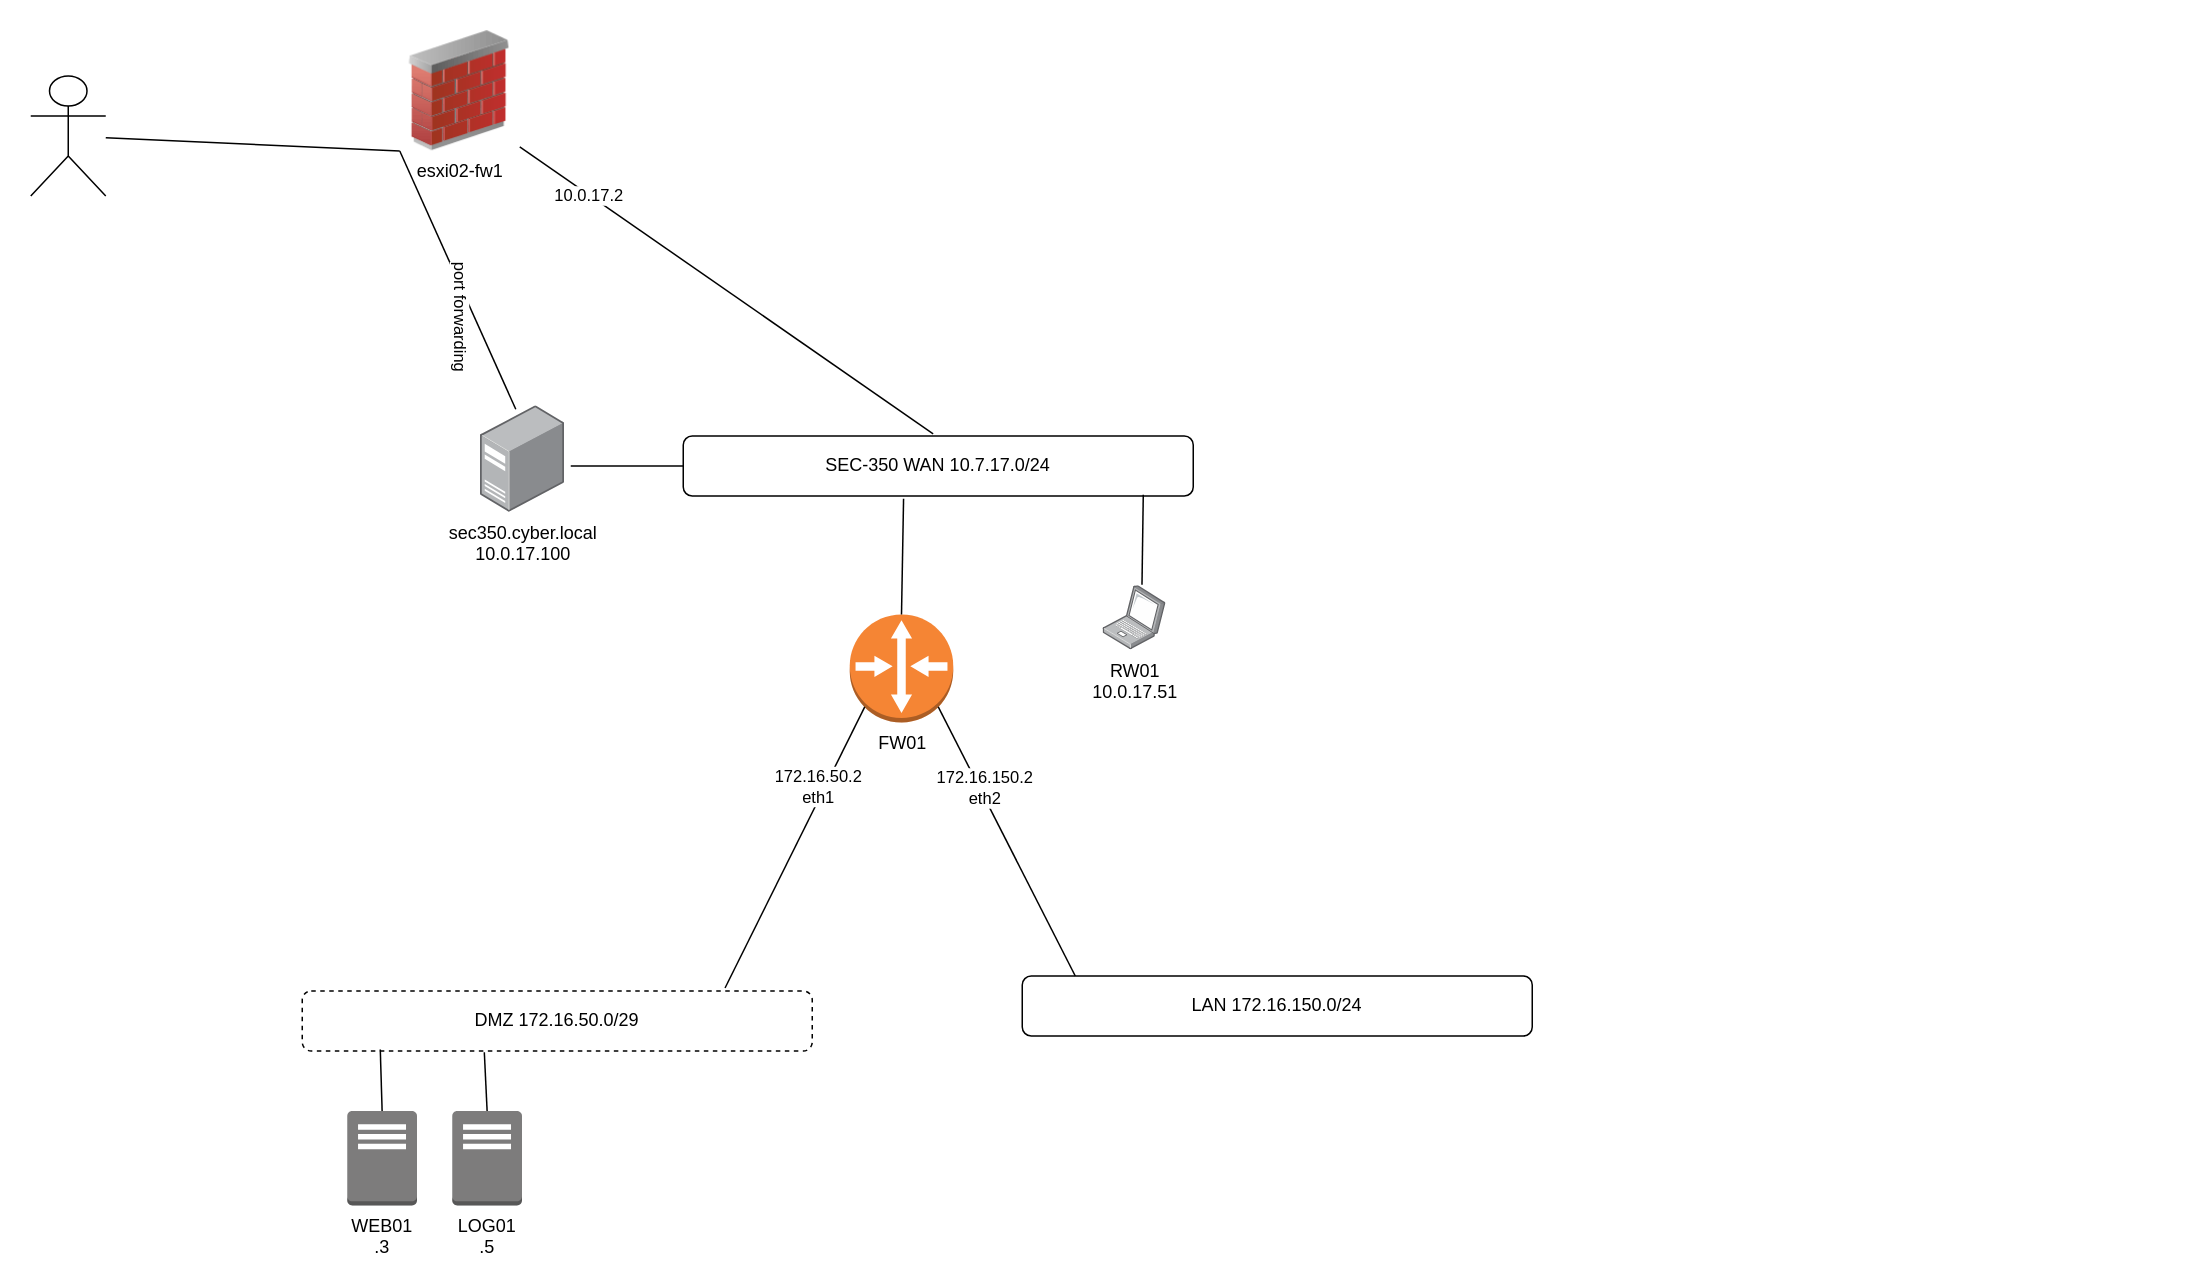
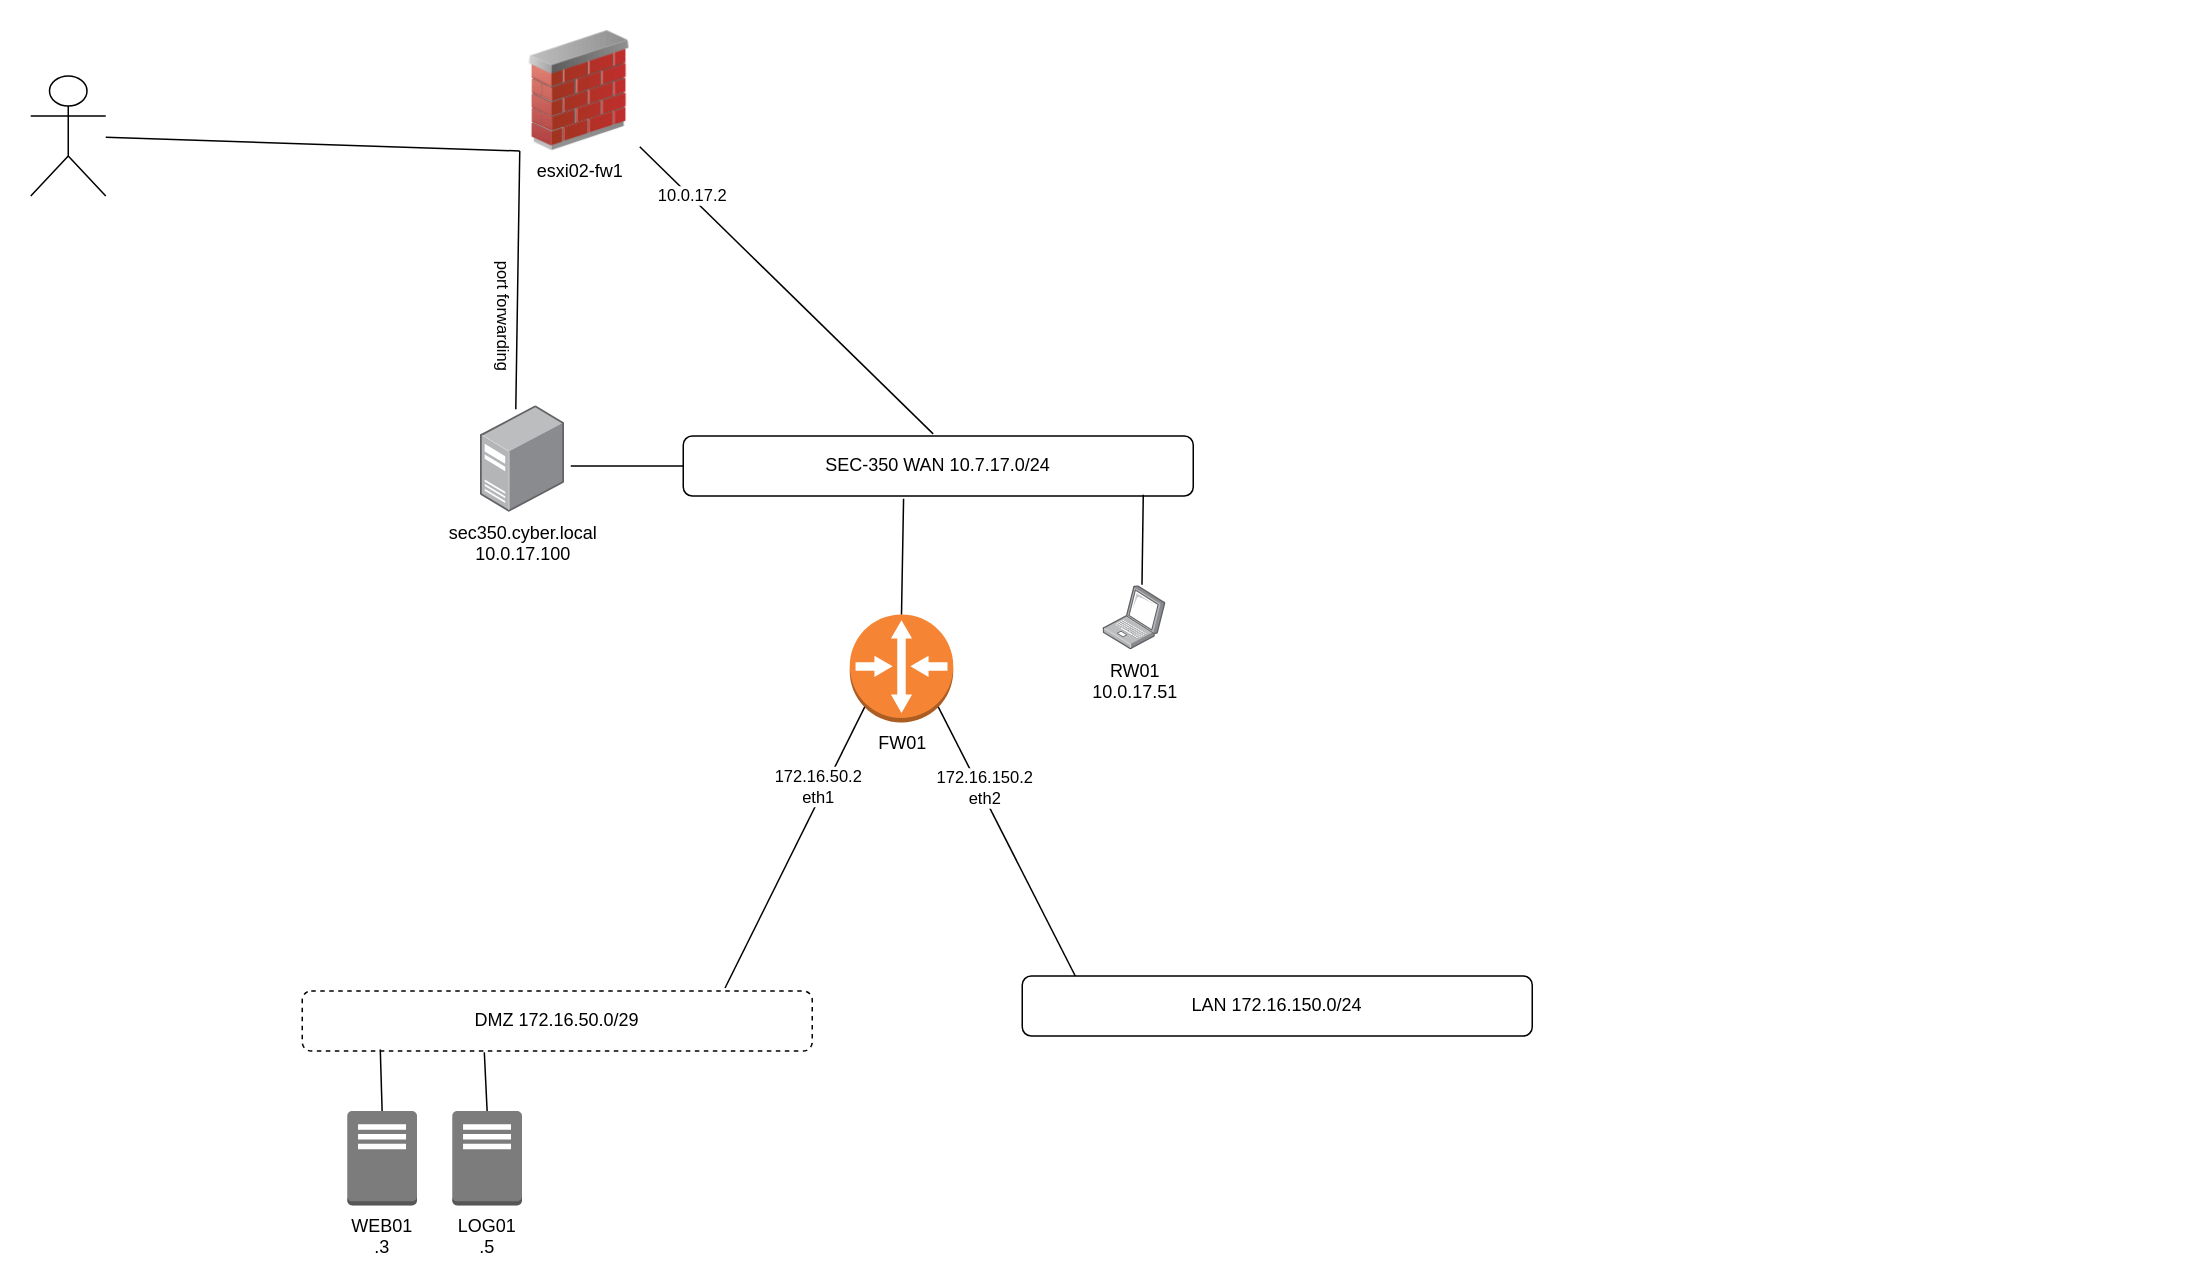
- <mxCell id="18" value="esxi02-fw1" style="image;html=1;image=img/lib/clip_art/networking/Firewall_02_128x128.png" vertex="1" parent="1"><mxGeometry x="266.01" y="20" width="80" height="80" as="geometry" /></mxCell>
+ <mxCell id="18" value="esxi02-fw1" style="image;html=1;image=img/lib/clip_art/networking/Firewall_02_128x128.png" vertex="1" parent="1"><mxGeometry x="346.01" y="20" width="80" height="80" as="geometry" /></mxCell>
